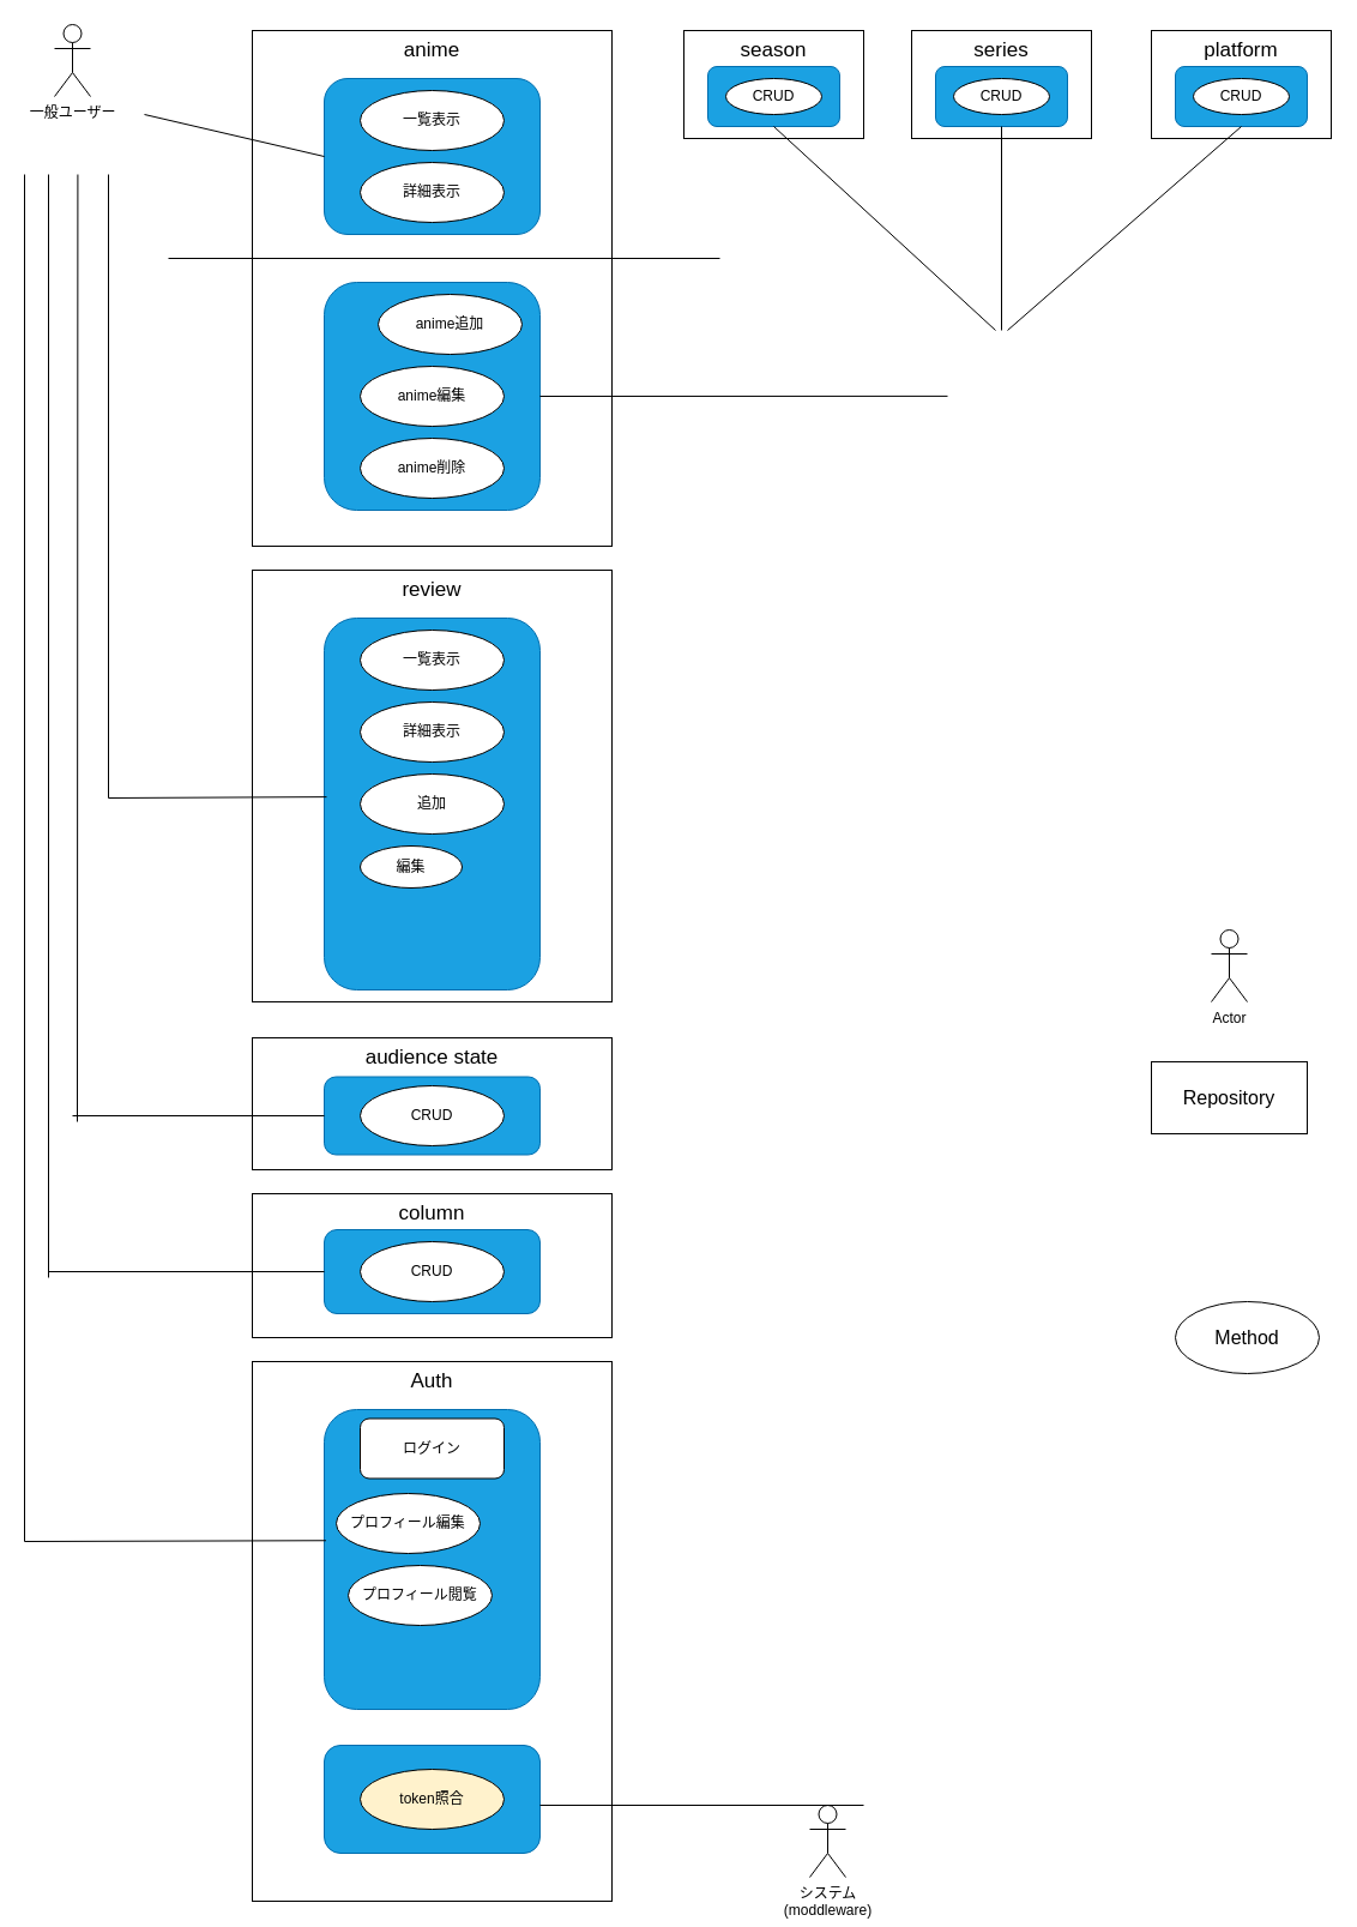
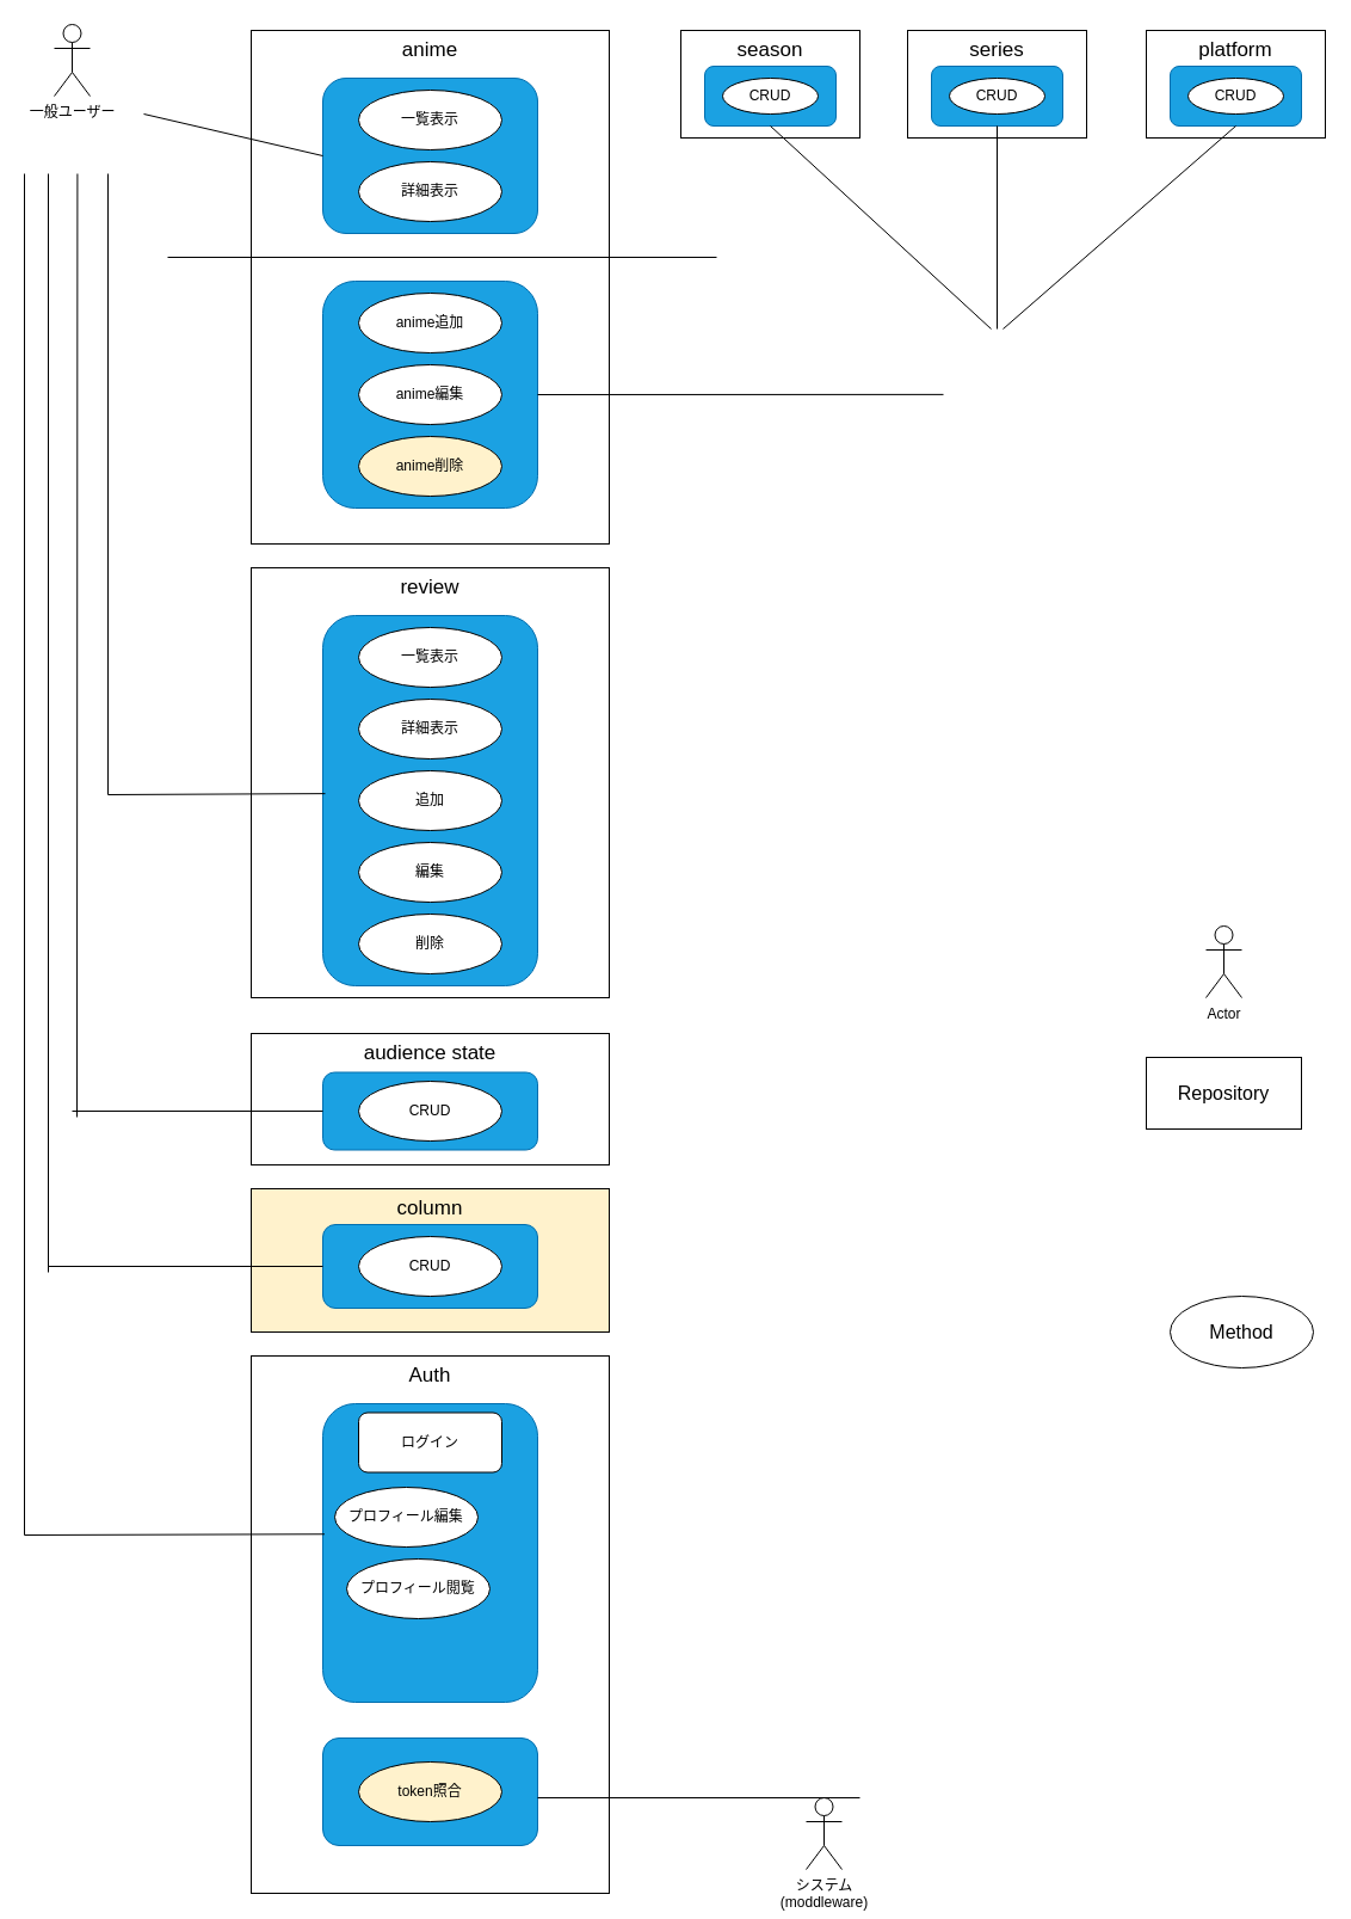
- <mxCell id="23" value="anime追加" style="ellipse;whiteSpace=wrap;html=1;" parent="1" vertex="1"><mxGeometry x="315" y="245" width="120" height="50" as="geometry" /></mxCell>
+ <mxCell id="23" value="anime追加" style="ellipse;whiteSpace=wrap;html=1;" parent="1" vertex="1"><mxGeometry x="300" y="245" width="120" height="50" as="geometry" /></mxCell>
- <mxCell id="25" value="anime削除" style="ellipse;whiteSpace=wrap;html=1;" parent="1" vertex="1"><mxGeometry x="300" y="365" width="120" height="50" as="geometry" /></mxCell>
+ <mxCell id="25" value="anime削除" style="ellipse;whiteSpace=wrap;html=1;fillColor=#fff2cc;" parent="1" vertex="1"><mxGeometry x="300" y="365" width="120" height="50" as="geometry" /></mxCell>
- <mxCell id="31" value="編集" style="ellipse;whiteSpace=wrap;html=1;" parent="1" vertex="1"><mxGeometry x="300" y="705" width="85" height="35" as="geometry" /></mxCell>
+ <mxCell id="31" value="編集" style="ellipse;whiteSpace=wrap;html=1;" parent="1" vertex="1"><mxGeometry x="300" y="705" width="120" height="50" as="geometry" /></mxCell>
+ <mxCell id="32" value="削除" style="ellipse;whiteSpace=wrap;html=1;" parent="1" vertex="1"><mxGeometry x="300" y="765" width="120" height="50" as="geometry" /></mxCell>
- <mxCell id="11" value="column" style="rounded=0;whiteSpace=wrap;html=1;fontSize=17;verticalAlign=top;" parent="1" vertex="1"><mxGeometry x="210" y="995" width="300" height="120" as="geometry" /></mxCell>
+ <mxCell id="11" value="column" style="rounded=0;whiteSpace=wrap;html=1;fontSize=17;verticalAlign=top;fillColor=#fff2cc;" parent="1" vertex="1"><mxGeometry x="210" y="995" width="300" height="120" as="geometry" /></mxCell>
